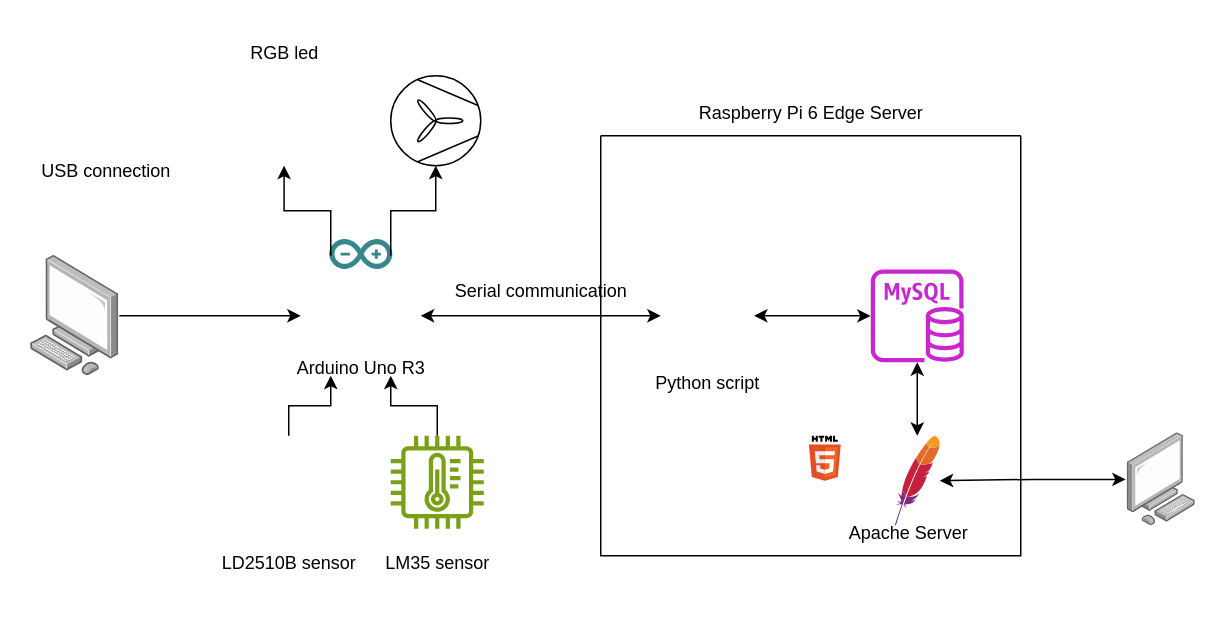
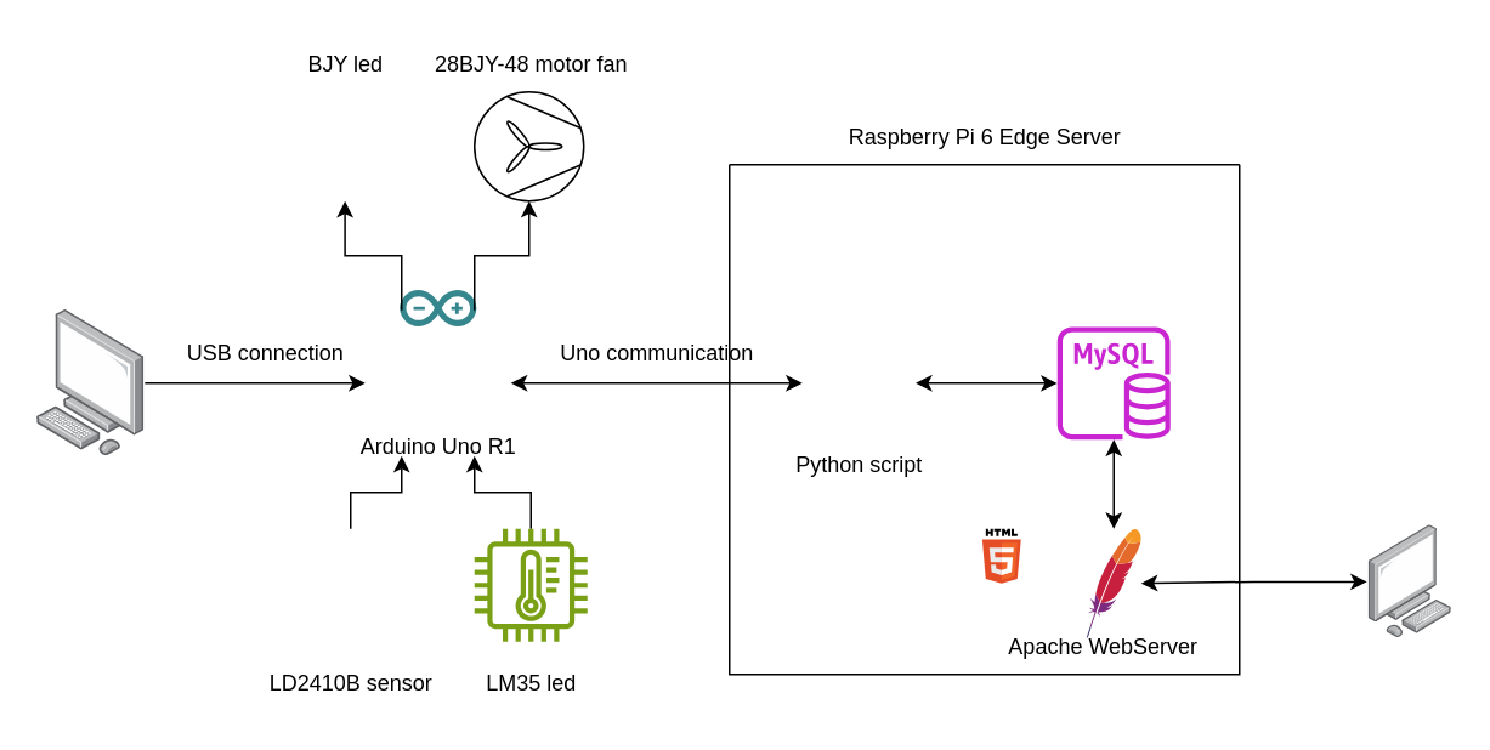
- <mxCell id="32" value="RGB led" style="text;html=1;align=center;verticalAlign=middle;resizable=0;points=[];autosize=1;strokeColor=none;fillColor=none;" vertex="1" parent="1"><mxGeometry x="153.93" y="20" width="70" height="30" as="geometry" /></mxCell>
+ <mxCell id="32" value="BJY led" style="text;html=1;align=center;verticalAlign=middle;resizable=0;points=[];autosize=1;strokeColor=none;fillColor=none;" vertex="1" parent="1"><mxGeometry x="153.93" y="20" width="70" height="30" as="geometry" /></mxCell>
+ <mxCell id="33" value="28BJY-48 motor fan" style="text;html=1;align=center;verticalAlign=middle;resizable=0;points=[];autosize=1;strokeColor=none;fillColor=none;" vertex="1" parent="1"><mxGeometry x="226" y="20" width="130" height="30" as="geometry" /></mxCell>
- <mxCell id="36" value="USB connection" style="text;html=1;align=center;verticalAlign=middle;resizable=0;points=[];autosize=1;strokeColor=none;fillColor=none;" vertex="1" parent="1"><mxGeometry x="15" y="98.9" width="110" height="30" as="geometry" /></mxCell>
+ <mxCell id="36" value="USB connection" style="text;html=1;align=center;verticalAlign=middle;resizable=0;points=[];autosize=1;strokeColor=none;fillColor=none;" vertex="1" parent="1"><mxGeometry x="90" y="178.9" width="110" height="30" as="geometry" /></mxCell>
- <mxCell id="37" value="Serial communication" style="text;html=1;align=center;verticalAlign=middle;resizable=0;points=[];autosize=1;strokeColor=none;fillColor=none;" vertex="1" parent="1"><mxGeometry x="290" y="178.9" width="140" height="30" as="geometry" /></mxCell>
+ <mxCell id="37" value="Uno communication" style="text;html=1;align=center;verticalAlign=middle;resizable=0;points=[];autosize=1;strokeColor=none;fillColor=none;" vertex="1" parent="1"><mxGeometry x="290" y="178.9" width="140" height="30" as="geometry" /></mxCell>
- <mxCell id="34" value="Arduino Uno R3" style="text;html=1;align=center;verticalAlign=middle;resizable=0;points=[];autosize=1;strokeColor=none;fillColor=none;" vertex="1" parent="1"><mxGeometry x="185" y="230" width="110" height="30" as="geometry" /></mxCell>
+ <mxCell id="34" value="Arduino Uno R1" style="text;html=1;align=center;verticalAlign=middle;resizable=0;points=[];autosize=1;strokeColor=none;fillColor=none;" vertex="1" parent="1"><mxGeometry x="185" y="230" width="110" height="30" as="geometry" /></mxCell>
- <mxCell id="23" value="Apache Server" style="text;html=1;align=center;verticalAlign=middle;resizable=0;points=[];autosize=1;strokeColor=none;fillColor=none;" vertex="1" parent="15"><mxGeometry x="140" y="250" width="130" height="30" as="geometry" /></mxCell>
+ <mxCell id="23" value="Apache WebServer" style="text;html=1;align=center;verticalAlign=middle;resizable=0;points=[];autosize=1;strokeColor=none;fillColor=none;" vertex="1" parent="15"><mxGeometry x="140" y="250" width="130" height="30" as="geometry" /></mxCell>
- <mxCell id="31" value="LD2510B sensor" style="text;html=1;align=center;verticalAlign=middle;resizable=0;points=[];autosize=1;strokeColor=none;fillColor=none;" vertex="1" parent="1"><mxGeometry x="137" y="360" width="110" height="30" as="geometry" /></mxCell>
+ <mxCell id="31" value="LD2410B sensor" style="text;html=1;align=center;verticalAlign=middle;resizable=0;points=[];autosize=1;strokeColor=none;fillColor=none;" vertex="1" parent="1"><mxGeometry x="137" y="360" width="110" height="30" as="geometry" /></mxCell>
- <mxCell id="30" value="LM35 sensor" style="text;html=1;align=center;verticalAlign=middle;resizable=0;points=[];autosize=1;strokeColor=none;fillColor=none;" vertex="1" parent="1"><mxGeometry x="246" y="360" width="90" height="30" as="geometry" /></mxCell>
+ <mxCell id="30" value="LM35 led" style="text;html=1;align=center;verticalAlign=middle;resizable=0;points=[];autosize=1;strokeColor=none;fillColor=none;" vertex="1" parent="1"><mxGeometry x="246" y="360" width="90" height="30" as="geometry" /></mxCell>
